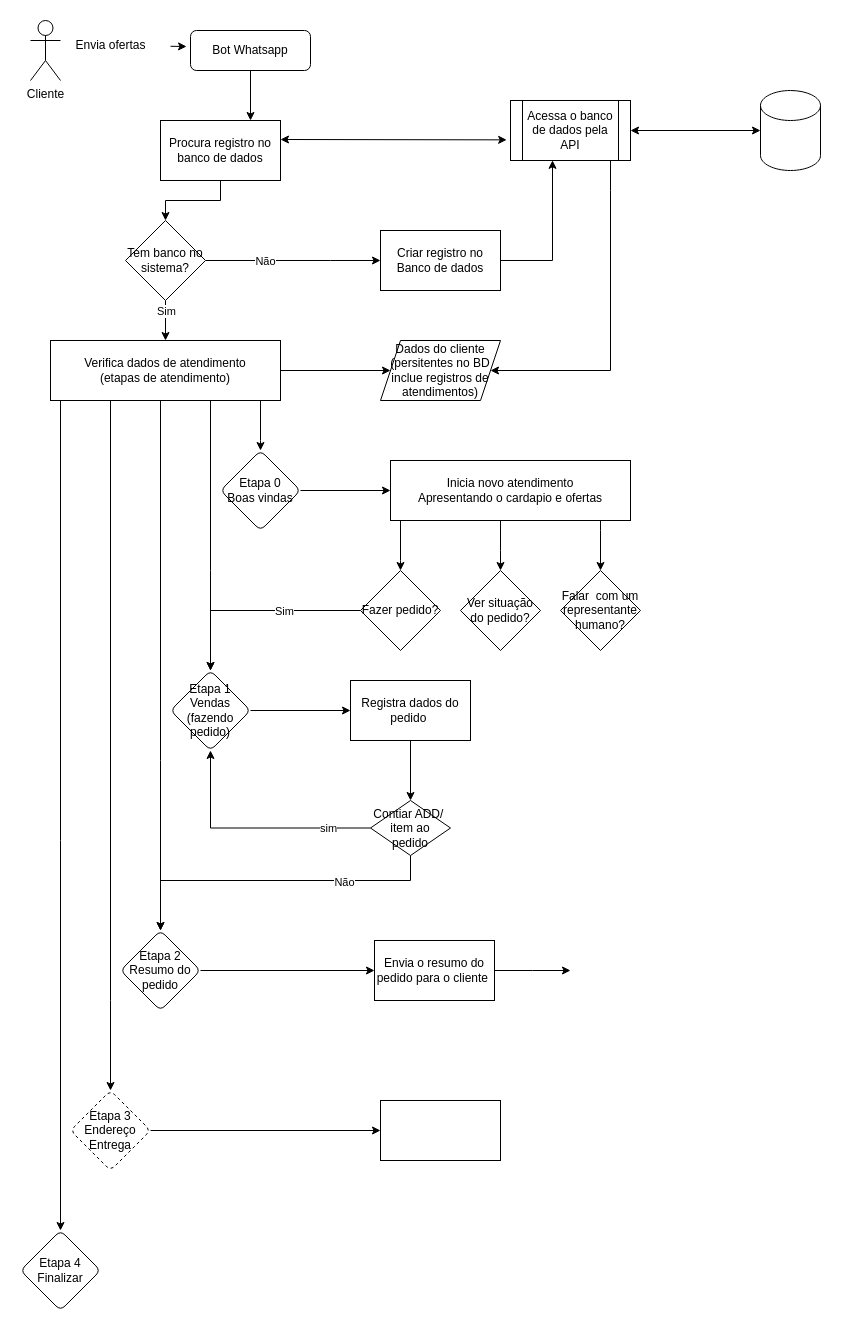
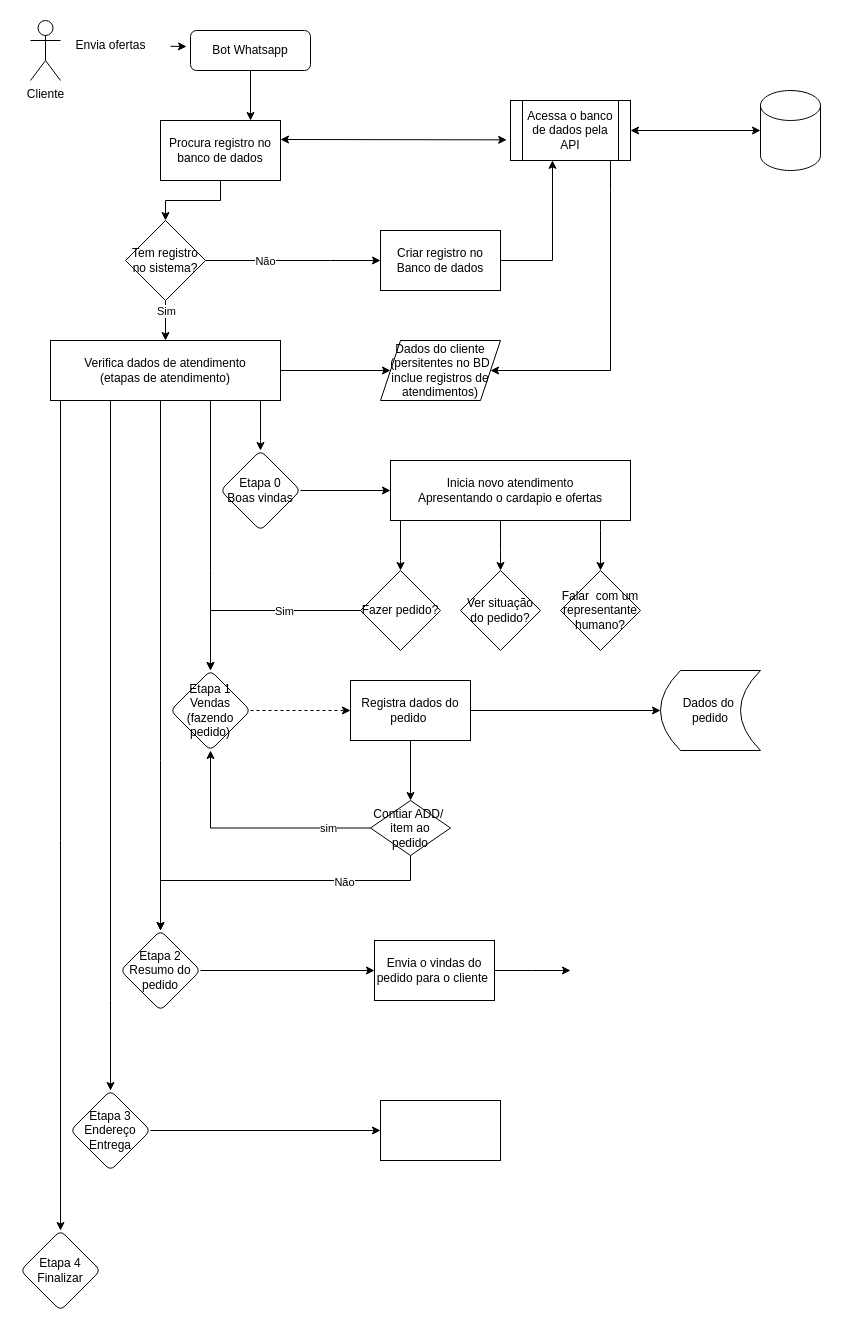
- <mxCell id="17" value="Tem banco no sistema?" style="rhombus;whiteSpace=wrap;html=1;rounded=0;" vertex="1" parent="1"><mxGeometry x="125" y="220" width="80" height="80" as="geometry" /></mxCell>
+ <mxCell id="17" value="Tem registro no sistema?" style="rhombus;whiteSpace=wrap;html=1;rounded=0;" vertex="1" parent="1"><mxGeometry x="125" y="220" width="80" height="80" as="geometry" /></mxCell>
- <mxCell id="31" style="edgeStyle=orthogonalEdgeStyle;rounded=0;orthogonalLoop=1;jettySize=auto;html=1;entryX=0;entryY=0.5;entryDx=0;entryDy=0;" edge="1" parent="1" source="32" target="44"><mxGeometry relative="1" as="geometry" /></mxCell>
+ <mxCell id="31" style="edgeStyle=orthogonalEdgeStyle;rounded=0;orthogonalLoop=1;jettySize=auto;html=1;entryX=0;entryY=0.5;entryDx=0;entryDy=0;dashed=1;" edge="1" parent="1" source="32" target="44"><mxGeometry relative="1" as="geometry" /></mxCell>
+ <mxCell id="42" style="edgeStyle=orthogonalEdgeStyle;rounded=0;orthogonalLoop=1;jettySize=auto;html=1;" edge="1" parent="1" source="44" target="53"><mxGeometry relative="1" as="geometry"><mxPoint x="560" y="760" as="targetPoint" /></mxGeometry></mxCell>
+ <mxCell id="53" value="Dados do&amp;nbsp;&lt;br&gt;pedido" style="shape=dataStorage;whiteSpace=wrap;html=1;fixedSize=1;" vertex="1" parent="1"><mxGeometry x="660" y="670" width="100" height="80" as="geometry" /></mxCell>
- <mxCell id="46" value="Envia o resumo do&lt;br&gt;pedido para o cliente&amp;nbsp;" style="rounded=0;whiteSpace=wrap;html=1;" vertex="1" parent="1"><mxGeometry x="374" y="940" width="120" height="60" as="geometry" /></mxCell>
+ <mxCell id="46" value="Envia o vindas do&lt;br&gt;pedido para o cliente&amp;nbsp;" style="rounded=0;whiteSpace=wrap;html=1;" vertex="1" parent="1"><mxGeometry x="374" y="940" width="120" height="60" as="geometry" /></mxCell>
- <mxCell id="36" value="Etapa 3&lt;br&gt;Endereço&lt;br&gt;Entrega" style="rhombus;whiteSpace=wrap;html=1;rounded=1;arcSize=13;dashed=1;" vertex="1" parent="1"><mxGeometry x="70" y="1090" width="80" height="80" as="geometry" /></mxCell>
+ <mxCell id="36" value="Etapa 3&lt;br&gt;Endereço&lt;br&gt;Entrega" style="rhombus;whiteSpace=wrap;html=1;rounded=1;arcSize=13;" vertex="1" parent="1"><mxGeometry x="70" y="1090" width="80" height="80" as="geometry" /></mxCell>
